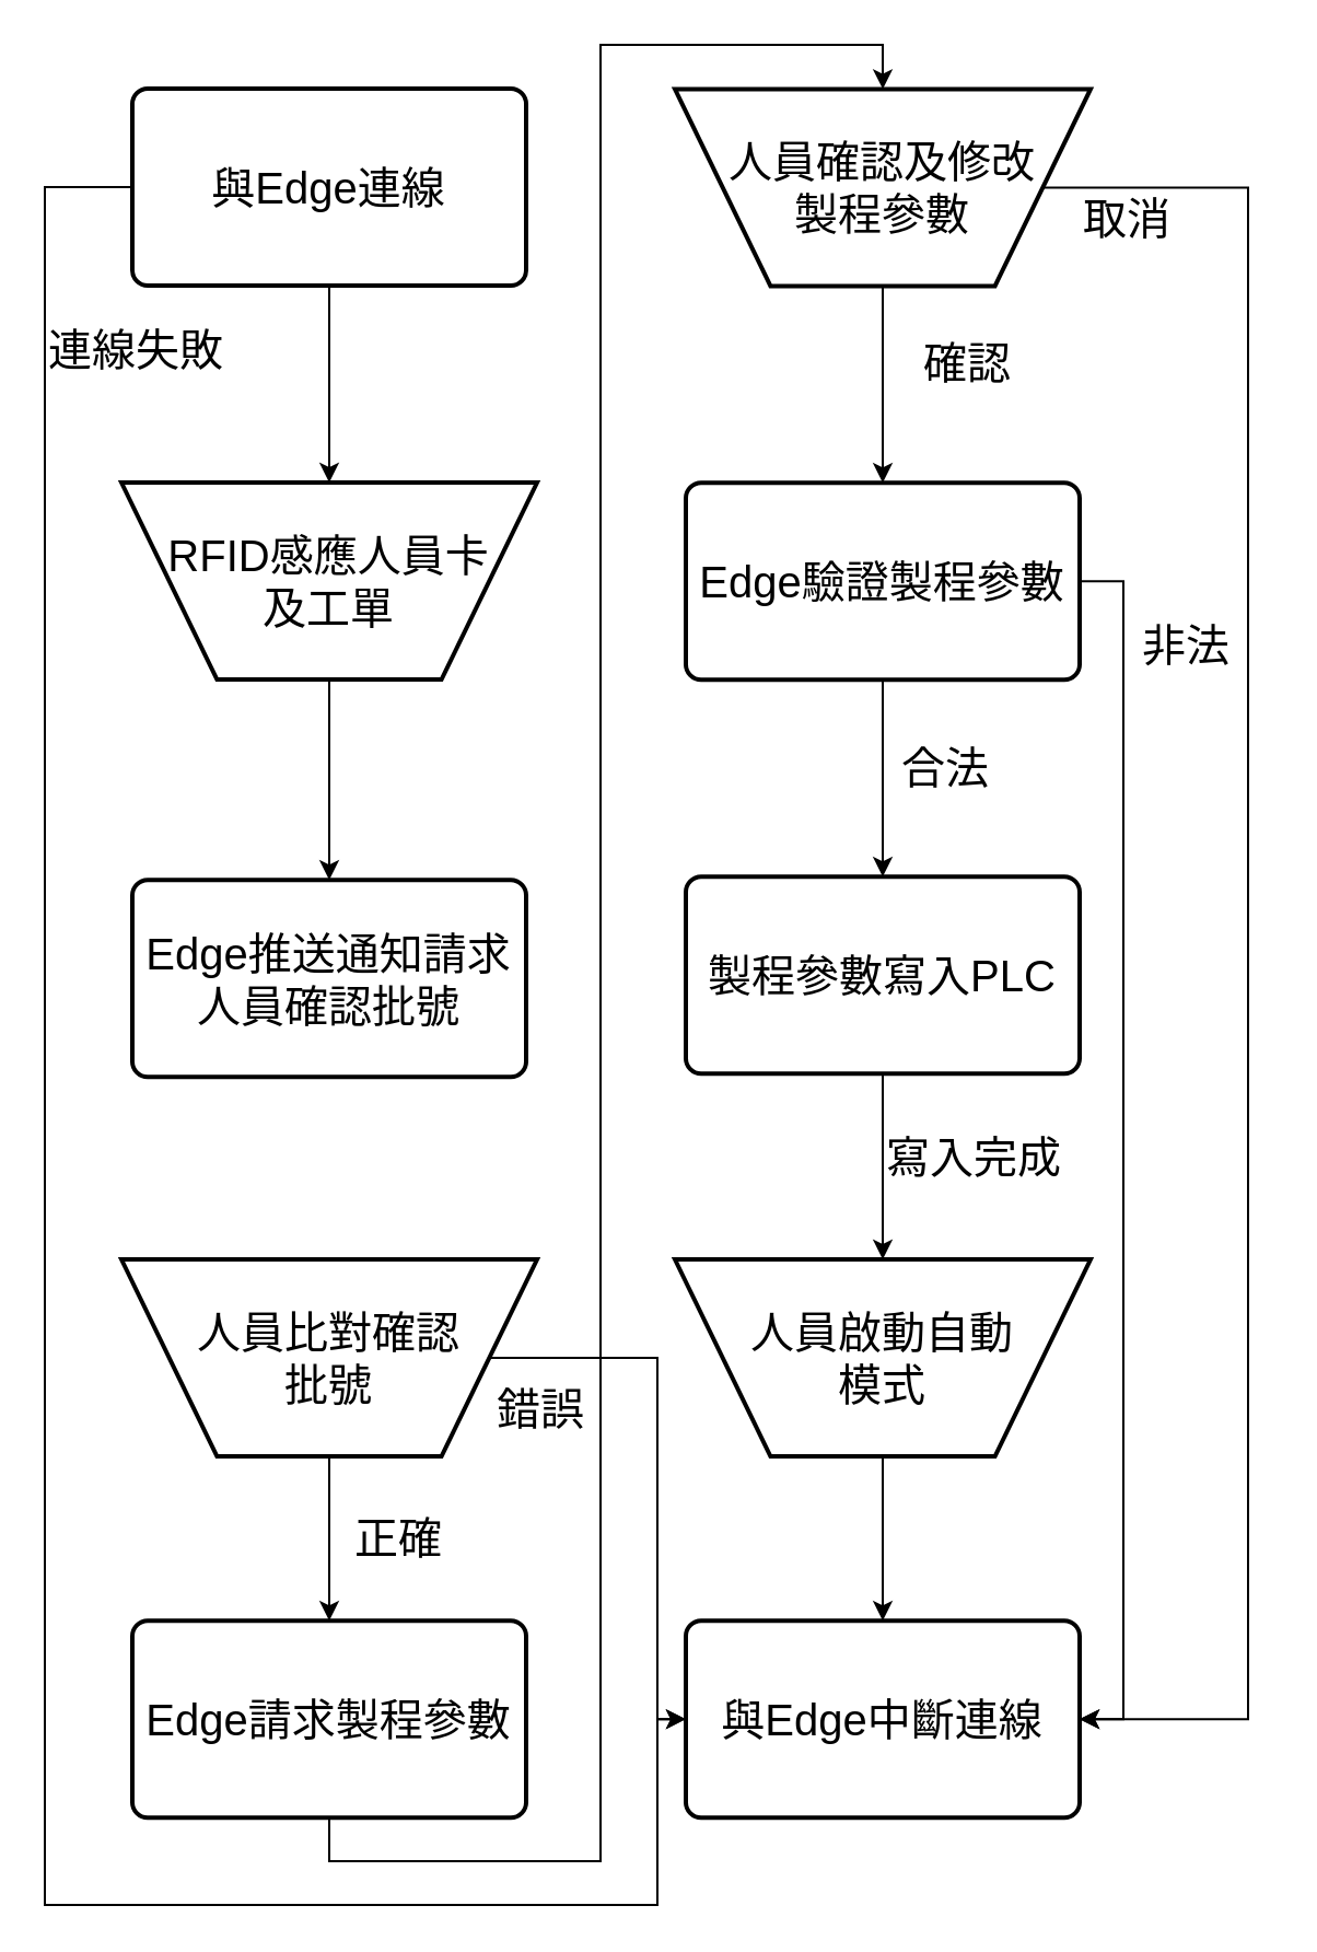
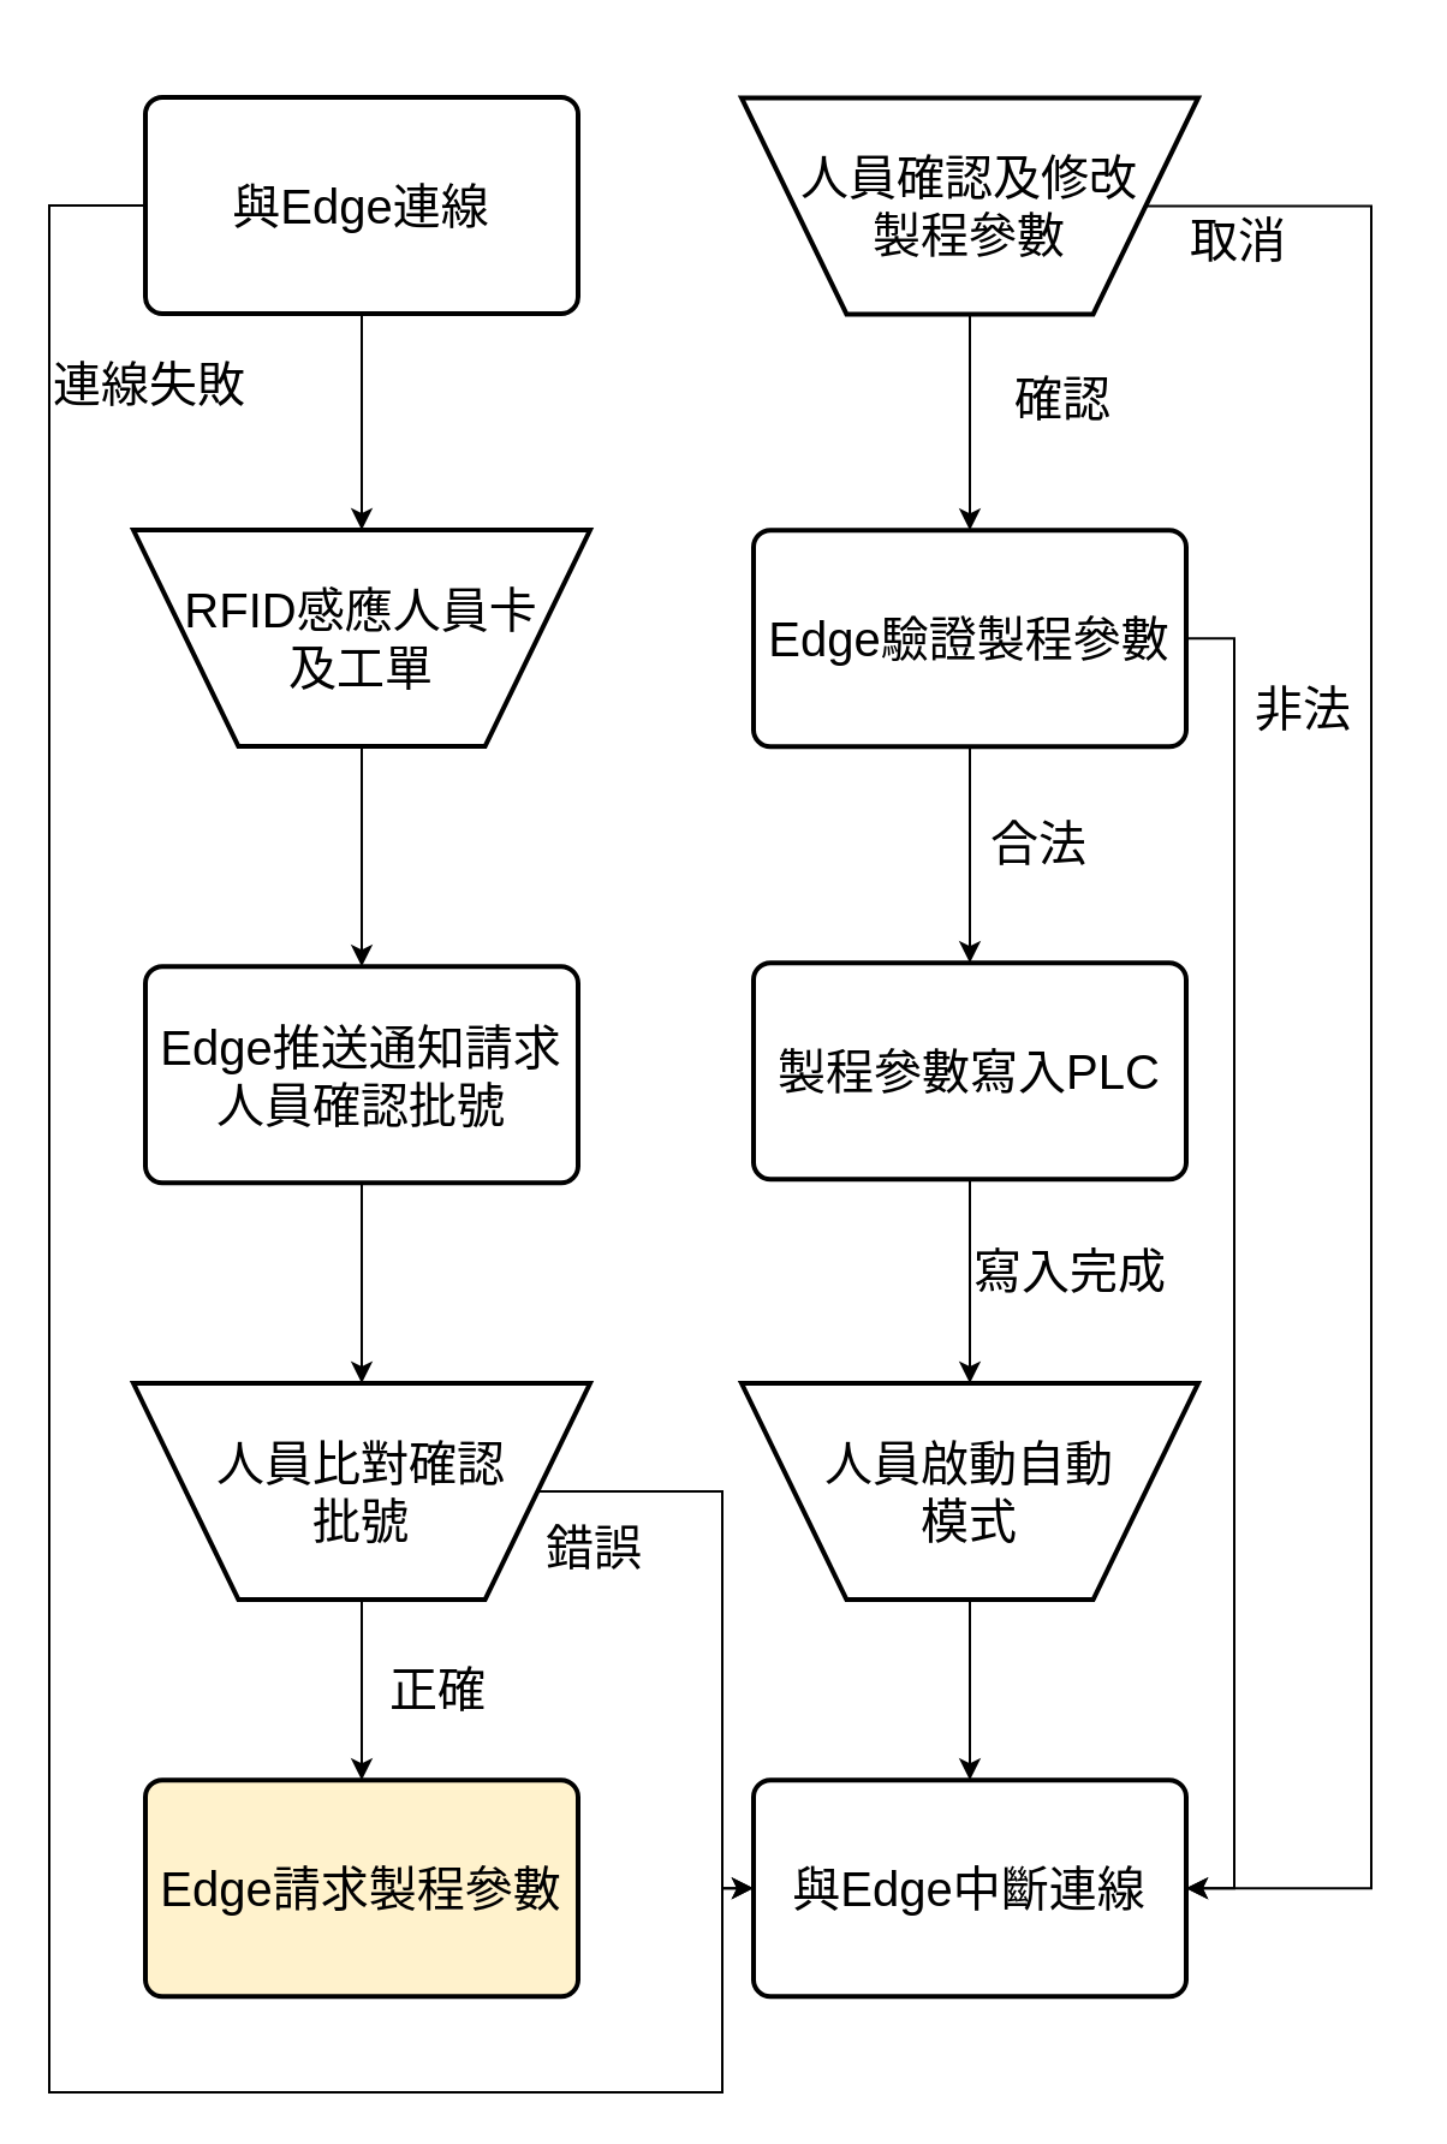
- <mxCell id="12" style="edgeStyle=orthogonalEdgeStyle;rounded=0;orthogonalLoop=1;jettySize=auto;html=1;fontSize=20;entryX=0.5;entryY=0;entryDx=0;entryDy=0;" edge="1" parent="1" source="13" target="16"><mxGeometry relative="1" as="geometry"><mxPoint x="270" y="8.4" as="targetPoint" /><Array as="points"><mxPoint x="150" y="850" /><mxPoint x="274" y="850" /><mxPoint x="274" y="20" /><mxPoint x="403" y="20" /></Array></mxGeometry></mxCell>
+ <mxCell id="7" style="edgeStyle=orthogonalEdgeStyle;rounded=0;orthogonalLoop=1;jettySize=auto;html=1;fontSize=20;" edge="1" parent="1" source="8" target="11"><mxGeometry relative="1" as="geometry" /></mxCell>
- <mxCell id="13" value="&lt;span&gt;&lt;font style=&quot;font-size: 20px&quot;&gt;Edge請求製程參數&lt;/font&gt;&lt;/span&gt;" style="rounded=1;whiteSpace=wrap;html=1;absoluteArcSize=1;arcSize=14;strokeWidth=2;" vertex="1" parent="1"><mxGeometry x="60" y="740.1" width="180" height="90" as="geometry" /></mxCell>
+ <mxCell id="13" value="&lt;span&gt;&lt;font style=&quot;font-size: 20px&quot;&gt;Edge請求製程參數&lt;/font&gt;&lt;/span&gt;" style="rounded=1;whiteSpace=wrap;html=1;absoluteArcSize=1;arcSize=14;strokeWidth=2;fillColor=#fff2cc;" vertex="1" parent="1"><mxGeometry x="60" y="740.1" width="180" height="90" as="geometry" /></mxCell>
